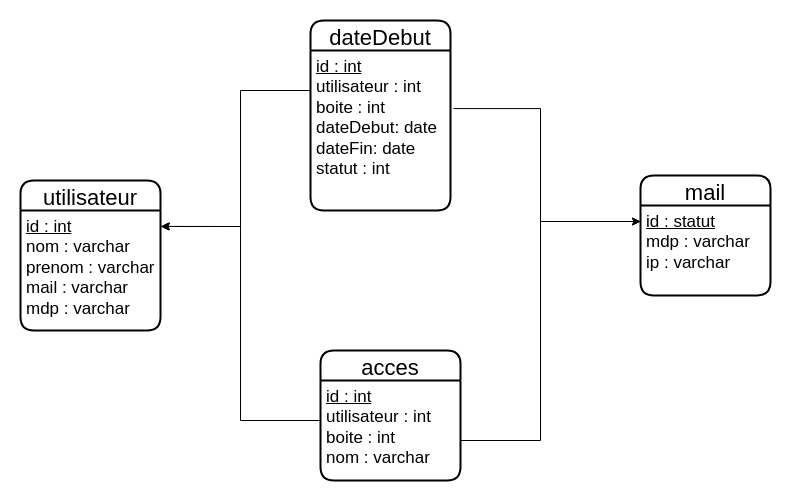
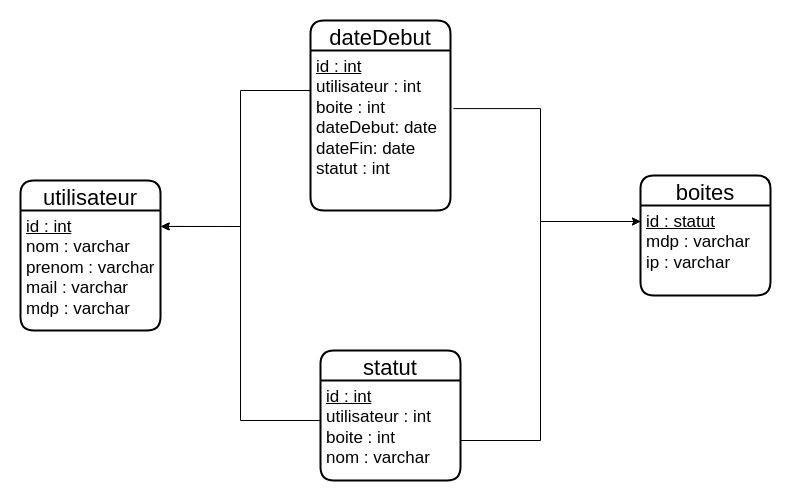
- <mxCell id="4" value="mail" style="swimlane;childLayout=stackLayout;horizontal=1;startSize=30;horizontalStack=0;rounded=1;fontSize=22;fontStyle=0;strokeWidth=2;resizeParent=0;resizeLast=1;shadow=0;dashed=0;align=center;" vertex="1" parent="1"><mxGeometry x="640" y="175" width="130" height="120" as="geometry" /></mxCell>
+ <mxCell id="4" value="boites" style="swimlane;childLayout=stackLayout;horizontal=1;startSize=30;horizontalStack=0;rounded=1;fontSize=22;fontStyle=0;strokeWidth=2;resizeParent=0;resizeLast=1;shadow=0;dashed=0;align=center;" vertex="1" parent="1"><mxGeometry x="640" y="175" width="130" height="120" as="geometry" /></mxCell>
- <mxCell id="9" value="acces" style="swimlane;childLayout=stackLayout;horizontal=1;startSize=30;horizontalStack=0;rounded=1;fontSize=22;fontStyle=0;strokeWidth=2;resizeParent=0;resizeLast=1;shadow=0;dashed=0;align=center;" vertex="1" parent="1"><mxGeometry x="320" y="350" width="140" height="130" as="geometry" /></mxCell>
+ <mxCell id="9" value="statut" style="swimlane;childLayout=stackLayout;horizontal=1;startSize=30;horizontalStack=0;rounded=1;fontSize=22;fontStyle=0;strokeWidth=2;resizeParent=0;resizeLast=1;shadow=0;dashed=0;align=center;" vertex="1" parent="1"><mxGeometry x="320" y="350" width="140" height="130" as="geometry" /></mxCell>
